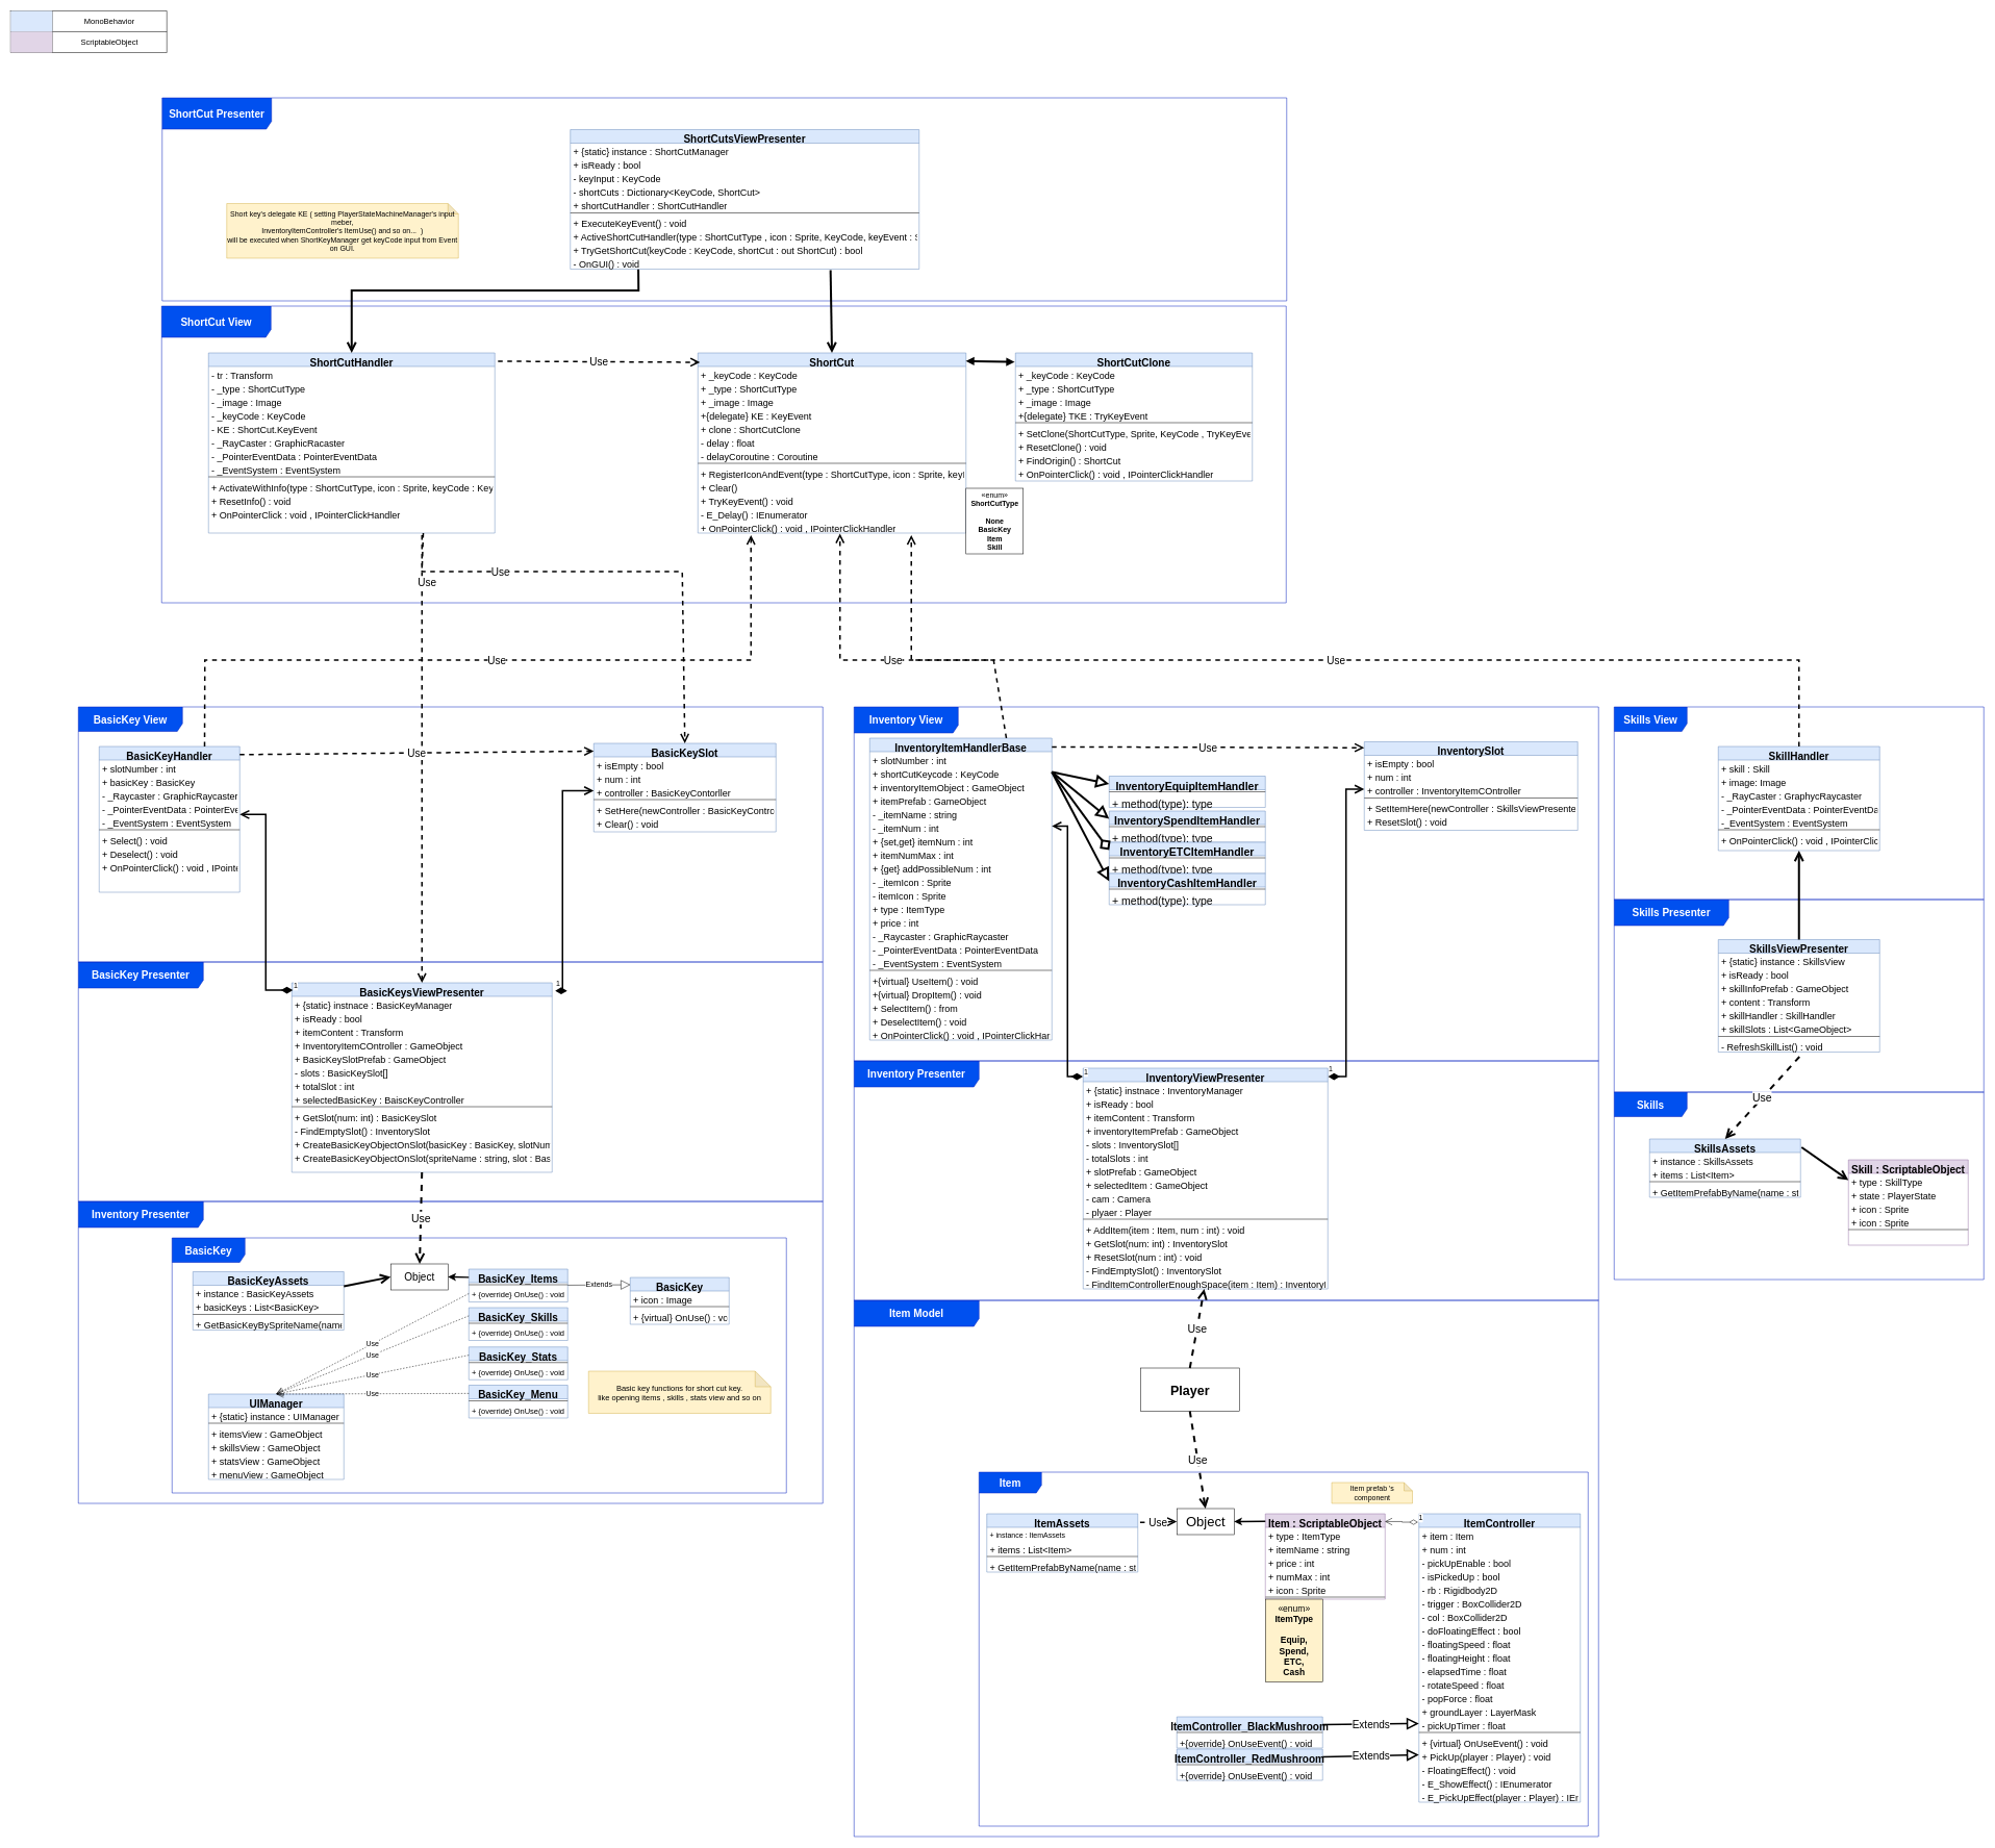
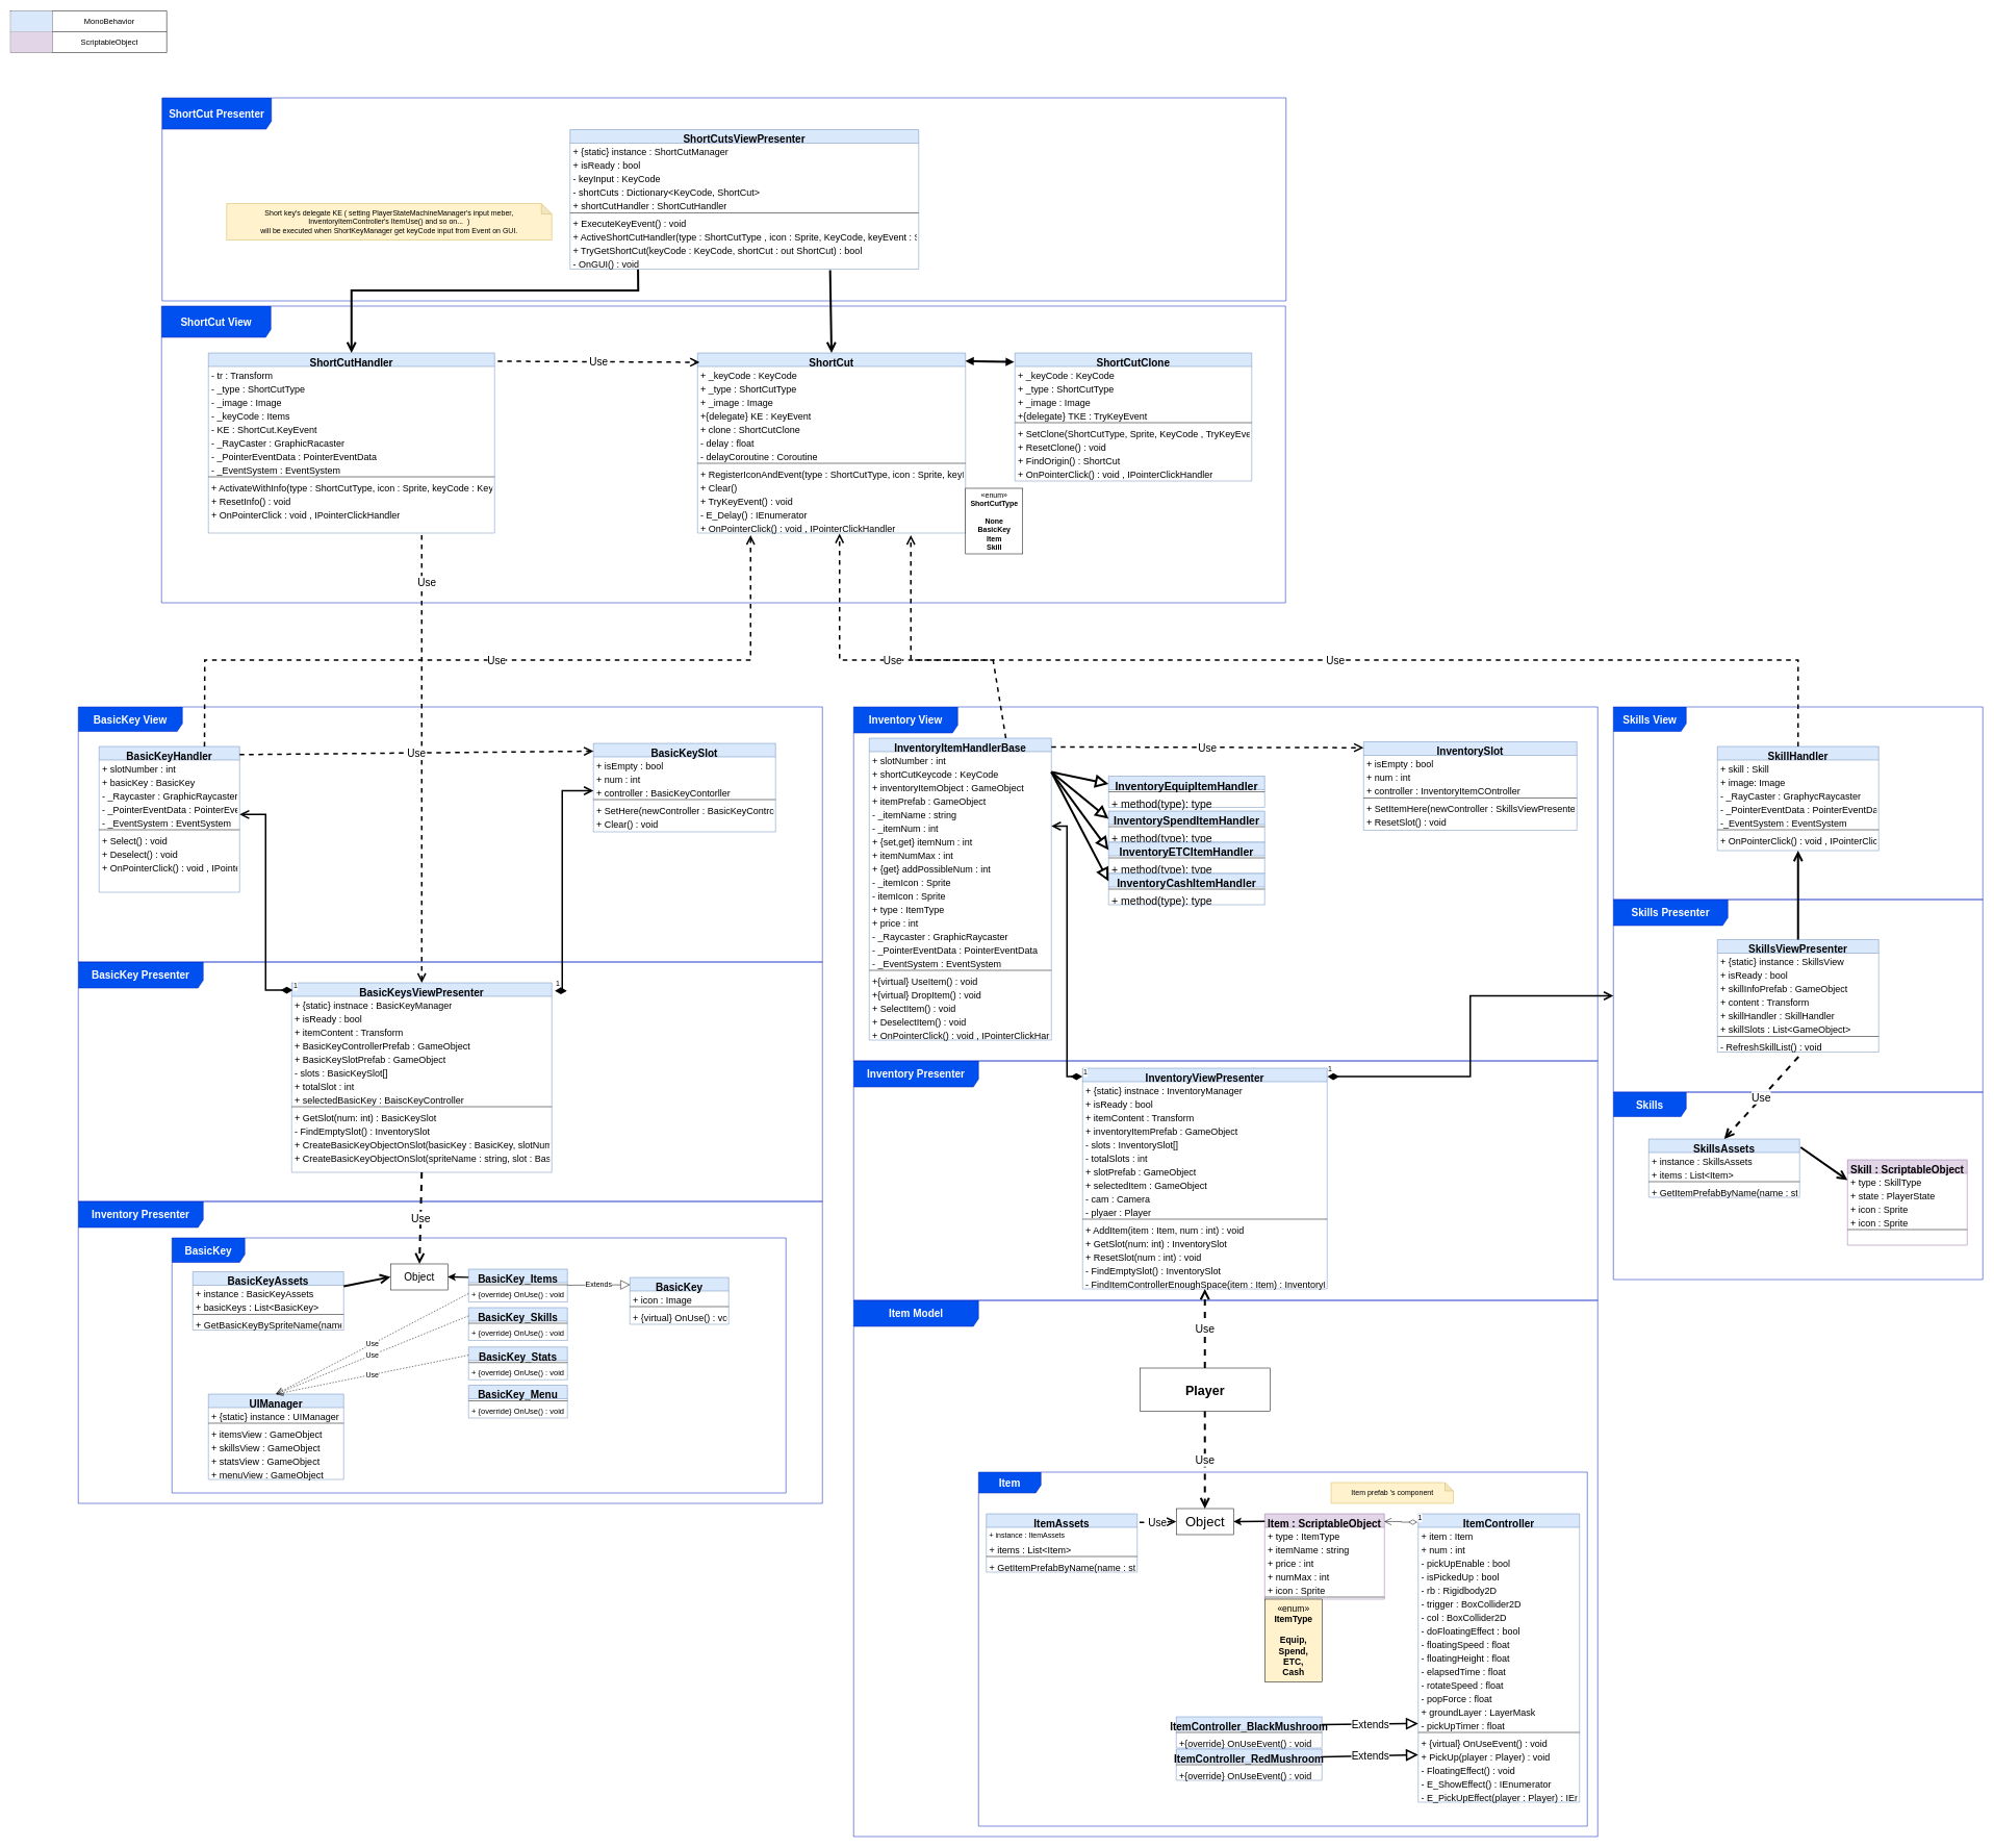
- <mxCell id="194" value="&lt;span style=&quot;font-size: 14px;&quot;&gt;Short key's delegate KE ( setting PlayerStateMachineManager's input meber,&lt;/span&gt;&lt;br style=&quot;font-size: 14px;&quot;&gt;&lt;span style=&quot;font-size: 14px;&quot;&gt;&#09;&lt;/span&gt;&lt;span style=&quot;font-size: 14px;&quot;&gt;&#09;&lt;/span&gt;&lt;span style=&quot;font-size: 14px;&quot;&gt;&#09;&lt;/span&gt;&lt;span style=&quot;font-size: 14px;&quot;&gt;&#09;&lt;/span&gt;&lt;span style=&quot;font-size: 14px;&quot;&gt;&#09;&lt;/span&gt;&lt;span style=&quot;font-size: 14px;&quot;&gt;InventoryItemController's ItemUse() and so on...&amp;nbsp; )&lt;/span&gt;&lt;br style=&quot;font-size: 14px;&quot;&gt;&lt;span style=&quot;font-size: 14px;&quot;&gt;will be executed when ShortKeyManager get keyCode input from Event on GUI.&lt;/span&gt;" style="shape=note;whiteSpace=wrap;html=1;backgroundOutline=1;darkOpacity=0.05;size=20;fillColor=#fff2cc;strokeColor=#d6b656;fontSize=14;" parent="1" vertex="1"><mxGeometry x="435" y="390" width="445" height="105" as="geometry" /></mxCell>
+ <mxCell id="194" value="&lt;span style=&quot;font-size: 14px;&quot;&gt;Short key's delegate KE ( setting PlayerStateMachineManager's input meber,&lt;/span&gt;&lt;br style=&quot;font-size: 14px;&quot;&gt;&lt;span style=&quot;font-size: 14px;&quot;&gt;&#09;&lt;/span&gt;&lt;span style=&quot;font-size: 14px;&quot;&gt;&#09;&lt;/span&gt;&lt;span style=&quot;font-size: 14px;&quot;&gt;&#09;&lt;/span&gt;&lt;span style=&quot;font-size: 14px;&quot;&gt;&#09;&lt;/span&gt;&lt;span style=&quot;font-size: 14px;&quot;&gt;&#09;&lt;/span&gt;&lt;span style=&quot;font-size: 14px;&quot;&gt;InventoryItemController's ItemUse() and so on...&amp;nbsp; )&lt;/span&gt;&lt;br style=&quot;font-size: 14px;&quot;&gt;&lt;span style=&quot;font-size: 14px;&quot;&gt;will be executed when ShortKeyManager get keyCode input from Event on GUI.&lt;/span&gt;" style="shape=note;whiteSpace=wrap;html=1;backgroundOutline=1;darkOpacity=0.05;size=20;fillColor=#fff2cc;strokeColor=#d6b656;fontSize=14;" parent="1" vertex="1"><mxGeometry x="435" y="390" width="625" height="70" as="geometry" /></mxCell>
- <mxCell id="211" value="- _keyCode : KeyCode" style="text;align=left;verticalAlign=top;spacingLeft=4;spacingRight=4;overflow=hidden;rotatable=0;points=[[0,0.5],[1,0.5]];portConstraint=eastwest;fontSize=18;" parent="207" vertex="1"><mxGeometry y="104" width="550" height="26" as="geometry" /></mxCell>
+ <mxCell id="211" value="- _keyCode : Items" style="text;align=left;verticalAlign=top;spacingLeft=4;spacingRight=4;overflow=hidden;rotatable=0;points=[[0,0.5],[1,0.5]];portConstraint=eastwest;fontSize=18;" parent="207" vertex="1"><mxGeometry y="104" width="550" height="26" as="geometry" /></mxCell>
- <mxCell id="276" value="Use" style="endArrow=open;endSize=12;dashed=1;html=1;rounded=0;fontSize=20;strokeWidth=3;entryX=0.5;entryY=0;entryDx=0;entryDy=0;exitX=0.75;exitY=1;exitDx=0;exitDy=0;" edge="1" parent="1" source="207" target="138"><mxGeometry x="-0.504" width="160" relative="1" as="geometry"><mxPoint x="1460" y="1037" as="sourcePoint" /><mxPoint x="820" y="1897" as="targetPoint" /><Array as="points"><mxPoint x="810" y="1097" /><mxPoint x="1310" y="1097" /></Array><mxPoint x="1" as="offset" /></mxGeometry></mxCell>
- <mxCell id="296" value="" style="endArrow=diamond;endSize=16;endFill=0;html=1;rounded=0;fontSize=18;strokeWidth=4;exitX=1;exitY=0.5;exitDx=0;exitDy=0;entryX=0;entryY=0.25;entryDx=0;entryDy=0;" edge="1" parent="1" source="76" target="293"><mxGeometry width="160" relative="1" as="geometry"><mxPoint x="2030" y="1492" as="sourcePoint" /><mxPoint x="2140" y="1607.5" as="targetPoint" /></mxGeometry></mxCell>
+ <mxCell id="296" value="" style="endArrow=block;endSize=16;endFill=0;html=1;rounded=0;fontSize=18;strokeWidth=4;exitX=1;exitY=0.5;exitDx=0;exitDy=0;entryX=0;entryY=0.25;entryDx=0;entryDy=0;" edge="1" parent="1" source="76" target="293"><mxGeometry width="160" relative="1" as="geometry"><mxPoint x="2030" y="1492" as="sourcePoint" /><mxPoint x="2140" y="1607.5" as="targetPoint" /></mxGeometry></mxCell>
- <mxCell id="197" value="1" style="endArrow=open;html=1;endSize=12;startArrow=diamondThin;startSize=14;startFill=1;edgeStyle=orthogonalEdgeStyle;align=left;verticalAlign=bottom;rounded=0;fontSize=14;strokeWidth=3;entryX=0;entryY=0.5;entryDx=0;entryDy=0;exitX=1.001;exitY=0.038;exitDx=0;exitDy=0;exitPerimeter=0;" parent="1" source="98" target="118" edge="1"><mxGeometry x="-1" y="3" relative="1" as="geometry"><mxPoint x="2060" y="1777" as="sourcePoint" /><mxPoint x="2220" y="1777" as="targetPoint" /></mxGeometry></mxCell>
+ <mxCell id="197" value="1" style="endArrow=open;html=1;endSize=12;startArrow=diamondThin;startSize=14;startFill=1;edgeStyle=orthogonalEdgeStyle;align=left;verticalAlign=bottom;rounded=0;fontSize=14;strokeWidth=3;exitX=1.001;exitY=0.038;exitDx=0;exitDy=0;exitPerimeter=0;" parent="1" source="98" target="5" edge="1"><mxGeometry x="-1" y="3" relative="1" as="geometry"><mxPoint x="2060" y="1777" as="sourcePoint" /><mxPoint x="2220" y="1777" as="targetPoint" /></mxGeometry></mxCell>
- <mxCell id="94" value="+ SelectItem() : from" style="text;align=left;verticalAlign=top;spacingLeft=4;spacingRight=4;overflow=hidden;rotatable=0;points=[[0,0.5],[1,0.5]];portConstraint=eastwest;fontSize=18;" parent="74" vertex="1"><mxGeometry y="502" width="350" height="26" as="geometry" /></mxCell>
+ <mxCell id="94" value="+ SelectItem() : void" style="text;align=left;verticalAlign=top;spacingLeft=4;spacingRight=4;overflow=hidden;rotatable=0;points=[[0,0.5],[1,0.5]];portConstraint=eastwest;fontSize=18;" parent="74" vertex="1"><mxGeometry y="502" width="350" height="26" as="geometry" /></mxCell>
- <mxCell id="149" value="+ InventoryItemCOntroller : GameObject" style="text;align=left;verticalAlign=top;spacingLeft=4;spacingRight=4;overflow=hidden;rotatable=0;points=[[0,0.5],[1,0.5]];portConstraint=eastwest;fontSize=18;" parent="145" vertex="1"><mxGeometry y="104" width="500" height="26" as="geometry" /></mxCell>
+ <mxCell id="149" value="+ BasicKeyControllerPrefab : GameObject" style="text;align=left;verticalAlign=top;spacingLeft=4;spacingRight=4;overflow=hidden;rotatable=0;points=[[0,0.5],[1,0.5]];portConstraint=eastwest;fontSize=18;" parent="145" vertex="1"><mxGeometry y="104" width="500" height="26" as="geometry" /></mxCell>
- <mxCell id="267" value="Player" style="html=1;fontSize=25;fontStyle=1" vertex="1" parent="1"><mxGeometry x="2190" y="2627" width="190" height="83" as="geometry" /></mxCell>
+ <mxCell id="267" value="Player" style="html=1;fontSize=25;fontStyle=1" vertex="1" parent="1"><mxGeometry x="2190" y="2627" width="250" height="83" as="geometry" /></mxCell>
- <mxCell id="199" value="Basic key functions for short cut key.&lt;br&gt;like opening items , skills , stats view and so on" style="shape=note;whiteSpace=wrap;html=1;backgroundOutline=1;darkOpacity=0.05;fontSize=15;fillColor=#fff2cc;strokeColor=#d6b656;" parent="1" vertex="1"><mxGeometry x="1130" y="2633" width="350" height="81" as="geometry" /></mxCell>
- <mxCell id="182" value="Use" style="endArrow=open;endSize=12;dashed=1;html=1;rounded=0;exitX=0;exitY=0.25;exitDx=0;exitDy=0;entryX=0.5;entryY=0;entryDx=0;entryDy=0;fontSize=14;" parent="1" source="169" target="172" edge="1"><mxGeometry width="160" relative="1" as="geometry"><mxPoint x="840" y="2662.25" as="sourcePoint" /><mxPoint x="620" y="2747" as="targetPoint" /></mxGeometry></mxCell>
- <mxCell id="97" value="&lt;span style=&quot;font-size: 14px;&quot;&gt;Item prefab 's component&lt;/span&gt;" style="shape=note;whiteSpace=wrap;html=1;backgroundOutline=1;darkOpacity=0.05;size=16;fillColor=#fff2cc;strokeColor=#d6b656;fontSize=14;" parent="1" vertex="1"><mxGeometry x="2557.5" y="2847" width="155" height="40" as="geometry" /></mxCell>
+ <mxCell id="97" value="&lt;span style=&quot;font-size: 14px;&quot;&gt;Item prefab 's component&lt;/span&gt;" style="shape=note;whiteSpace=wrap;html=1;backgroundOutline=1;darkOpacity=0.05;size=16;fillColor=#fff2cc;strokeColor=#d6b656;fontSize=14;" parent="1" vertex="1"><mxGeometry x="2557.5" y="2847" width="235" height="40" as="geometry" /></mxCell>
